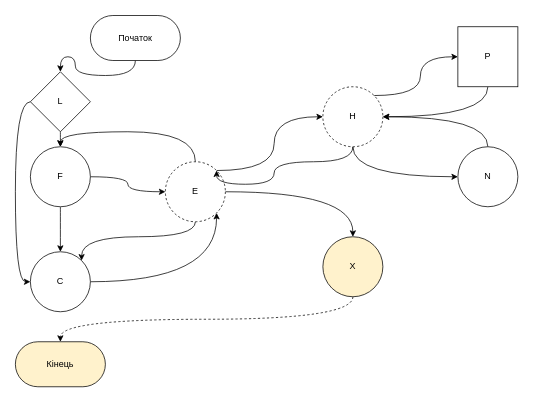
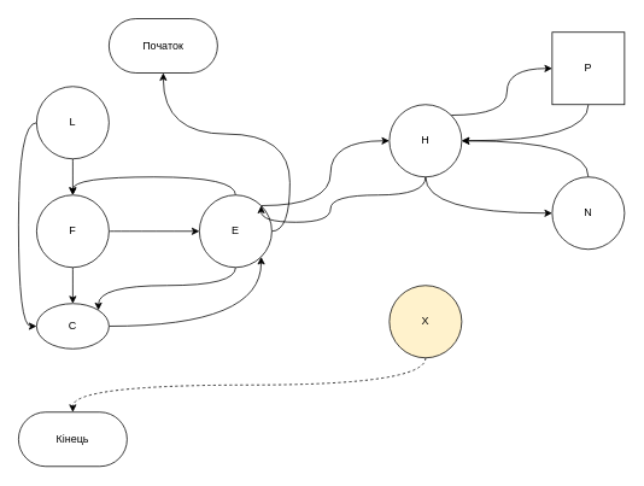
- <mxCell id="2" style="edgeStyle=orthogonalEdgeStyle;curved=1;rounded=0;orthogonalLoop=1;jettySize=auto;html=1;exitX=0.5;exitY=1;exitDx=0;exitDy=0;entryX=0.5;entryY=0;entryDx=0;entryDy=0;" edge="1" parent="1" source="3" target="16"><mxGeometry relative="1" as="geometry" /></mxCell>
- <mxCell id="16" value="L" style="rhombus;whiteSpace=wrap;html=1;aspect=fixed;" vertex="1" parent="1"><mxGeometry x="40" y="95" width="80" height="80" as="geometry" /></mxCell>
+ <mxCell id="16" value="L" style="ellipse;whiteSpace=wrap;html=1;aspect=fixed;" vertex="1" parent="1"><mxGeometry x="40" y="95" width="80" height="80" as="geometry" /></mxCell>
- <mxCell id="20" value="H" style="ellipse;whiteSpace=wrap;html=1;aspect=fixed;dashed=1;" vertex="1" parent="1"><mxGeometry x="430" y="115" width="80" height="80" as="geometry" /></mxCell>
+ <mxCell id="20" value="H" style="ellipse;whiteSpace=wrap;html=1;aspect=fixed;" vertex="1" parent="1"><mxGeometry x="430" y="115" width="80" height="80" as="geometry" /></mxCell>
- <mxCell id="6" value="F" style="ellipse;whiteSpace=wrap;html=1;aspect=fixed;" vertex="1" parent="1"><mxGeometry x="40" y="195" width="80" height="80" as="geometry" /></mxCell>
+ <mxCell id="6" value="F" style="ellipse;whiteSpace=wrap;html=1;aspect=fixed;" vertex="1" parent="1"><mxGeometry x="40" y="215" width="80" height="80" as="geometry" /></mxCell>
- <mxCell id="13" value="E" style="ellipse;whiteSpace=wrap;html=1;aspect=fixed;dashed=1;" vertex="1" parent="1"><mxGeometry x="220" y="215" width="80" height="80" as="geometry" /></mxCell>
+ <mxCell id="13" value="E" style="ellipse;whiteSpace=wrap;html=1;aspect=fixed;" vertex="1" parent="1"><mxGeometry x="220" y="215" width="80" height="80" as="geometry" /></mxCell>
- <mxCell id="12" style="edgeStyle=orthogonalEdgeStyle;curved=1;rounded=0;orthogonalLoop=1;jettySize=auto;html=1;exitX=1;exitY=0.5;exitDx=0;exitDy=0;entryX=0.5;entryY=0;entryDx=0;entryDy=0;" edge="1" parent="1" source="13" target="22"><mxGeometry relative="1" as="geometry" /></mxCell>
+ <mxCell id="12" style="edgeStyle=orthogonalEdgeStyle;curved=1;rounded=0;orthogonalLoop=1;jettySize=auto;html=1;exitX=1;exitY=0.5;exitDx=0;exitDy=0;" edge="1" parent="1" source="13" target="3"><mxGeometry relative="1" as="geometry" /></mxCell>
- <mxCell id="8" value="C" style="ellipse;whiteSpace=wrap;html=1;aspect=fixed;" vertex="1" parent="1"><mxGeometry x="40" y="335" width="80" height="80" as="geometry" /></mxCell>
+ <mxCell id="8" value="C" style="ellipse;whiteSpace=wrap;html=1;aspect=fixed;" vertex="1" parent="1"><mxGeometry x="40" y="335" width="80" height="50" as="geometry" /></mxCell>
- <mxCell id="23" value="Кінець" style="rounded=1;whiteSpace=wrap;html=1;arcSize=50;fillColor=#fff2cc;" vertex="1" parent="1"><mxGeometry x="20" y="455" width="120" height="60" as="geometry" /></mxCell>
+ <mxCell id="23" value="Кінець" style="rounded=1;whiteSpace=wrap;html=1;arcSize=50;" vertex="1" parent="1"><mxGeometry x="20" y="455" width="120" height="60" as="geometry" /></mxCell>
